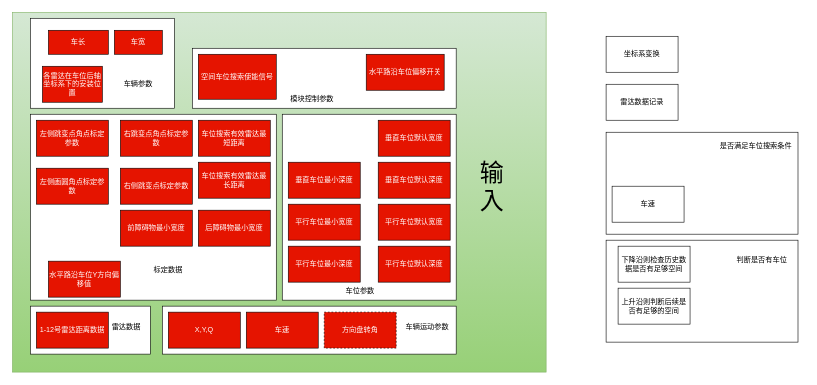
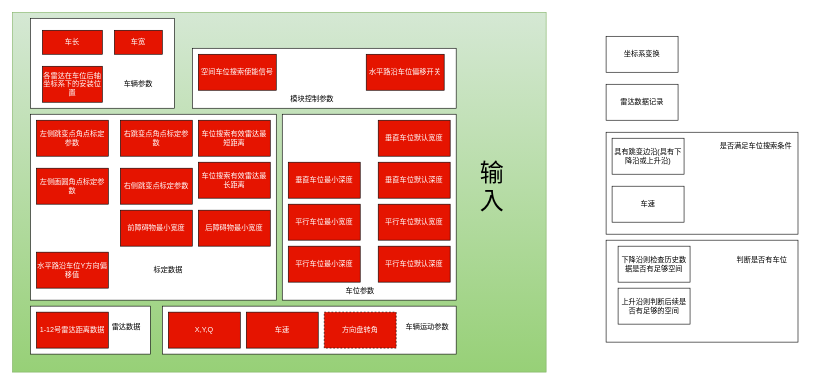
- <mxCell id="6" value="车长" style="rounded=0;whiteSpace=wrap;html=1;fillColor=#e51400;fontColor=#ffffff;strokeColor=default;strokeWidth=1;" vertex="1" parent="4"><mxGeometry x="30" y="20" width="100" height="40" as="geometry" /></mxCell>
+ <mxCell id="6" value="车长" style="rounded=0;whiteSpace=wrap;html=1;fillColor=#e51400;fontColor=#ffffff;strokeColor=default;strokeWidth=1;" vertex="1" parent="4"><mxGeometry x="20" y="20" width="100" height="40" as="geometry" /></mxCell>
- <mxCell id="12" value="空间车位搜索使能信号" style="rounded=0;whiteSpace=wrap;html=1;fillColor=#e51400;fontColor=#ffffff;strokeColor=#000000;" vertex="1" parent="10"><mxGeometry x="10" y="10" width="130" height="75" as="geometry" /></mxCell>
+ <mxCell id="12" value="空间车位搜索使能信号" style="rounded=0;whiteSpace=wrap;html=1;fillColor=#e51400;fontColor=#ffffff;strokeColor=#000000;" vertex="1" parent="10"><mxGeometry x="10" y="10" width="130" height="60" as="geometry" /></mxCell>
+ <mxCell id="50" value="具有跳变边沿(具有下降沿或上升沿)" style="rounded=0;whiteSpace=wrap;html=1;" vertex="1" parent="1"><mxGeometry x="1020" y="230" width="120" height="60" as="geometry" /></mxCell>
- <mxCell id="26" value="水平路沿车位Y方向偏移值" style="rounded=0;whiteSpace=wrap;html=1;fillColor=#e51400;fontColor=#ffffff;strokeColor=#000000;" vertex="1" parent="15"><mxGeometry x="30" y="245" width="120" height="60" as="geometry" /></mxCell>
+ <mxCell id="26" value="水平路沿车位Y方向偏移值" style="rounded=0;whiteSpace=wrap;html=1;fillColor=#e51400;fontColor=#ffffff;strokeColor=#000000;" vertex="1" parent="15"><mxGeometry x="10" y="230" width="120" height="60" as="geometry" /></mxCell>
